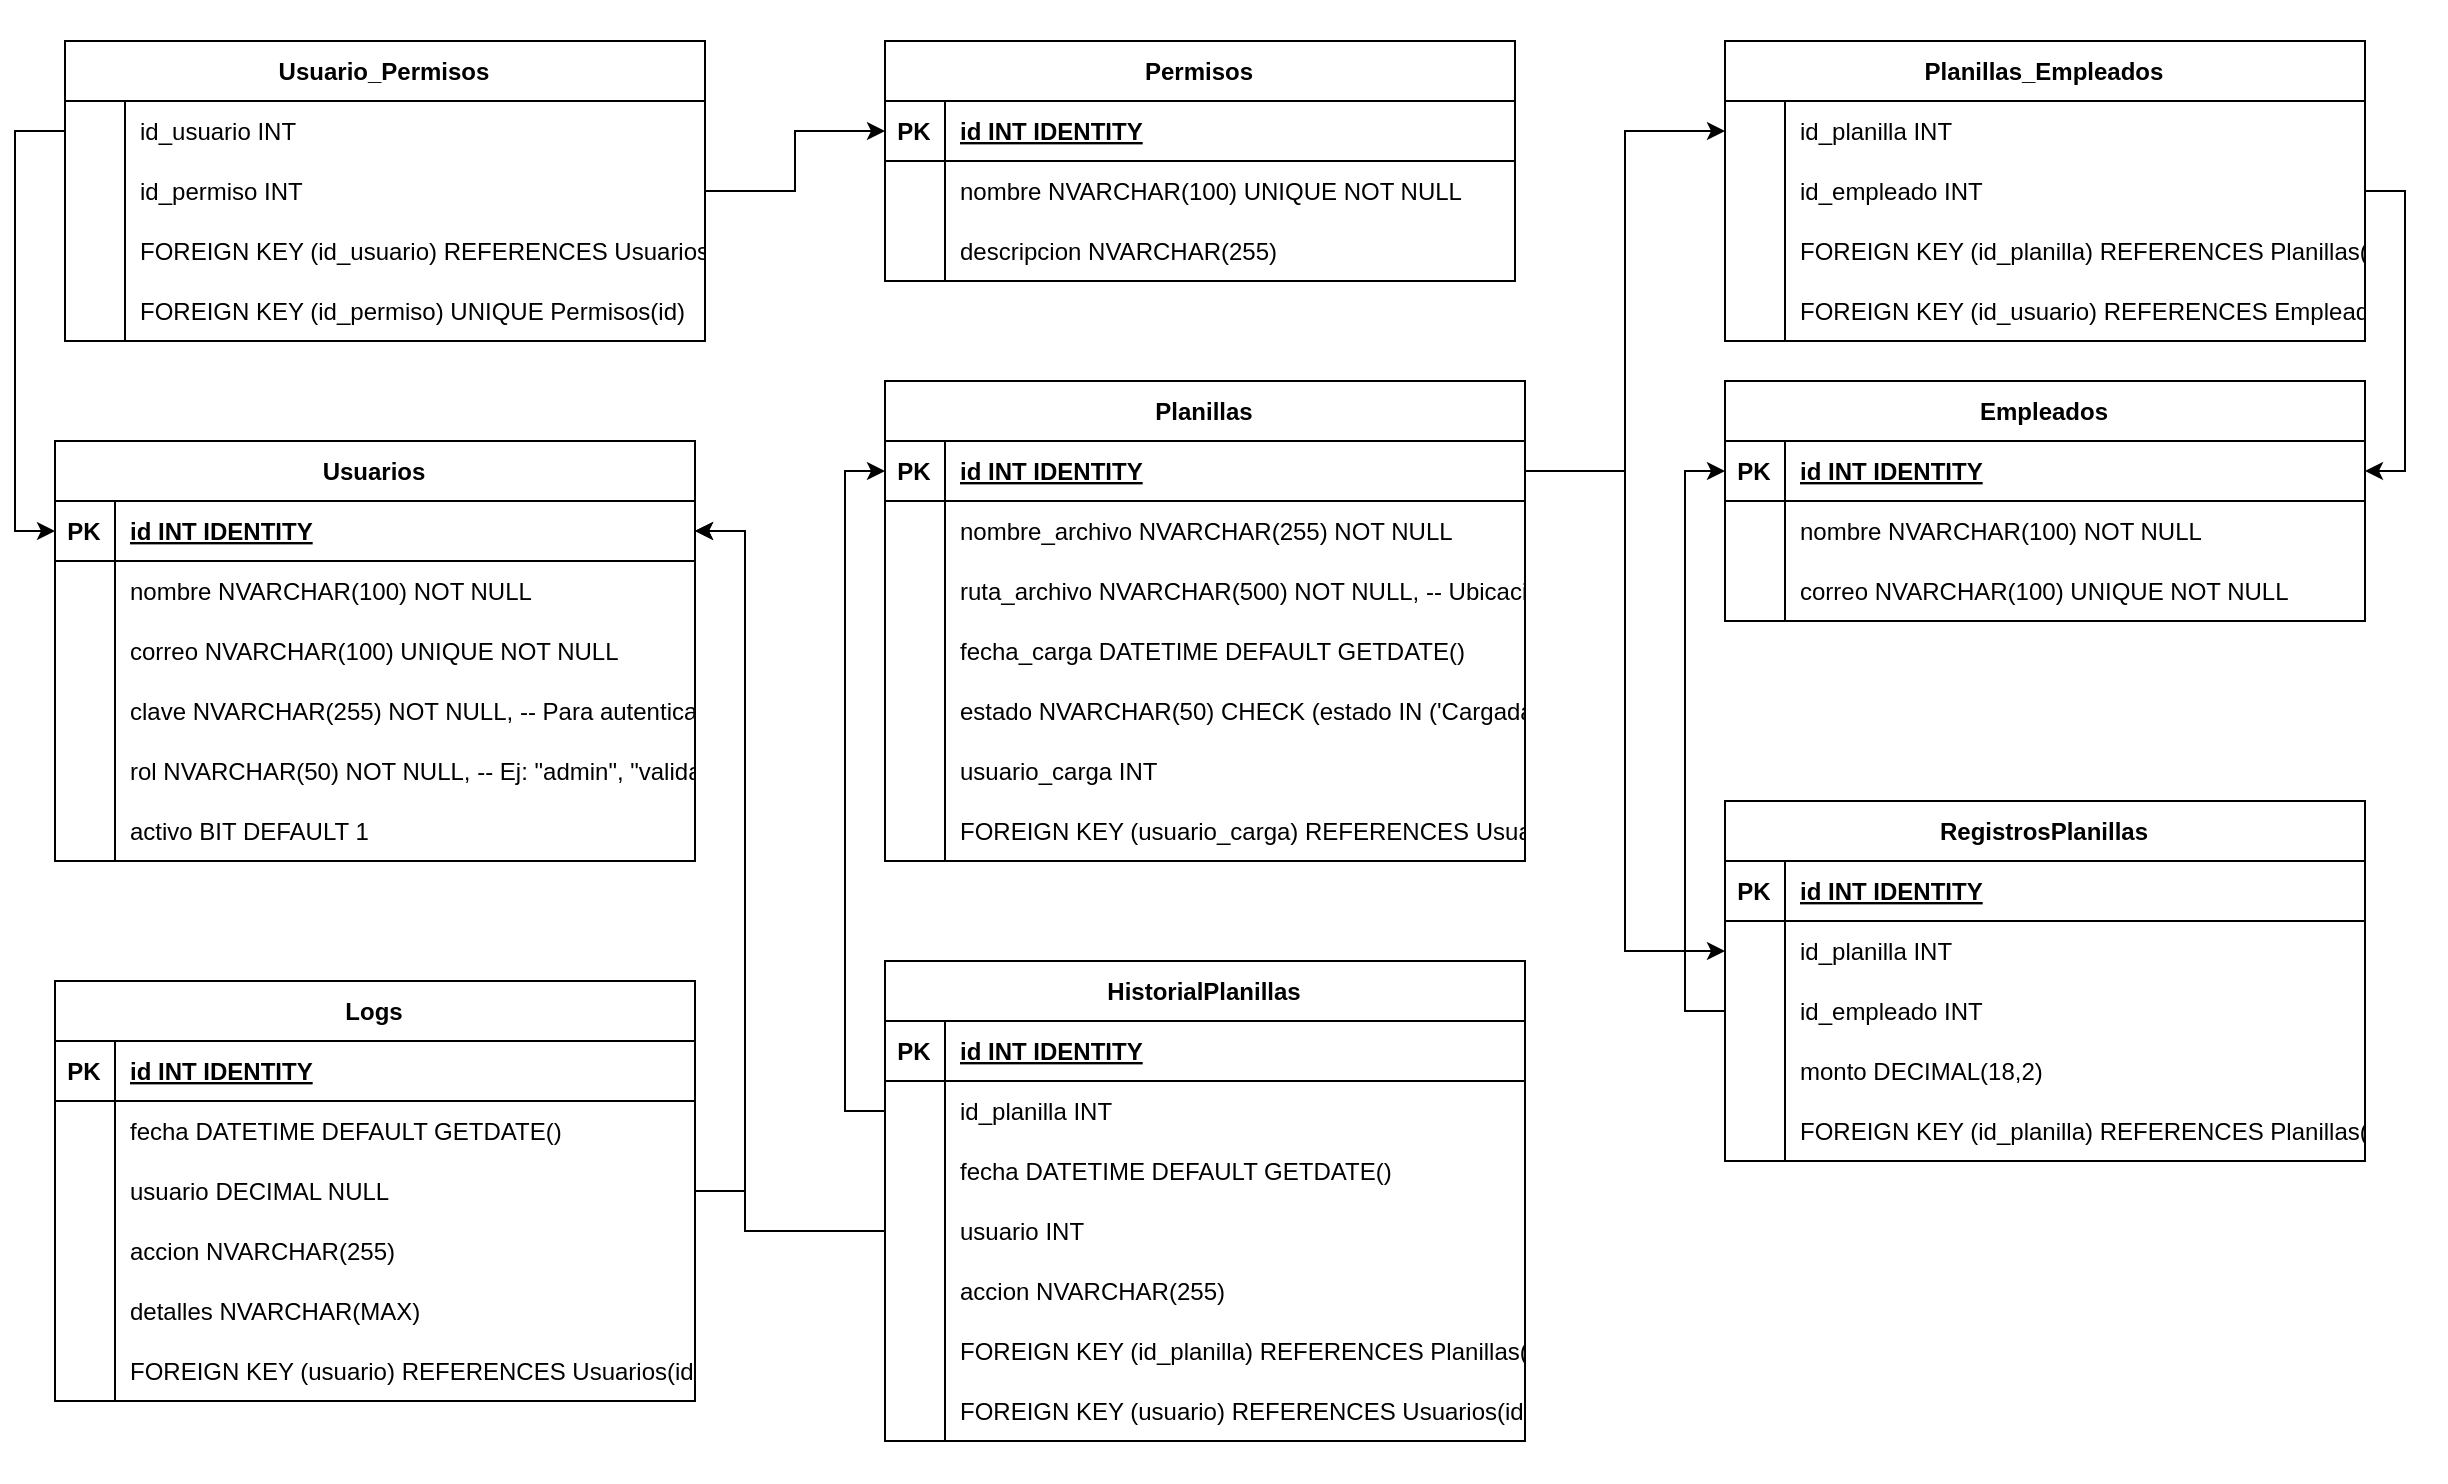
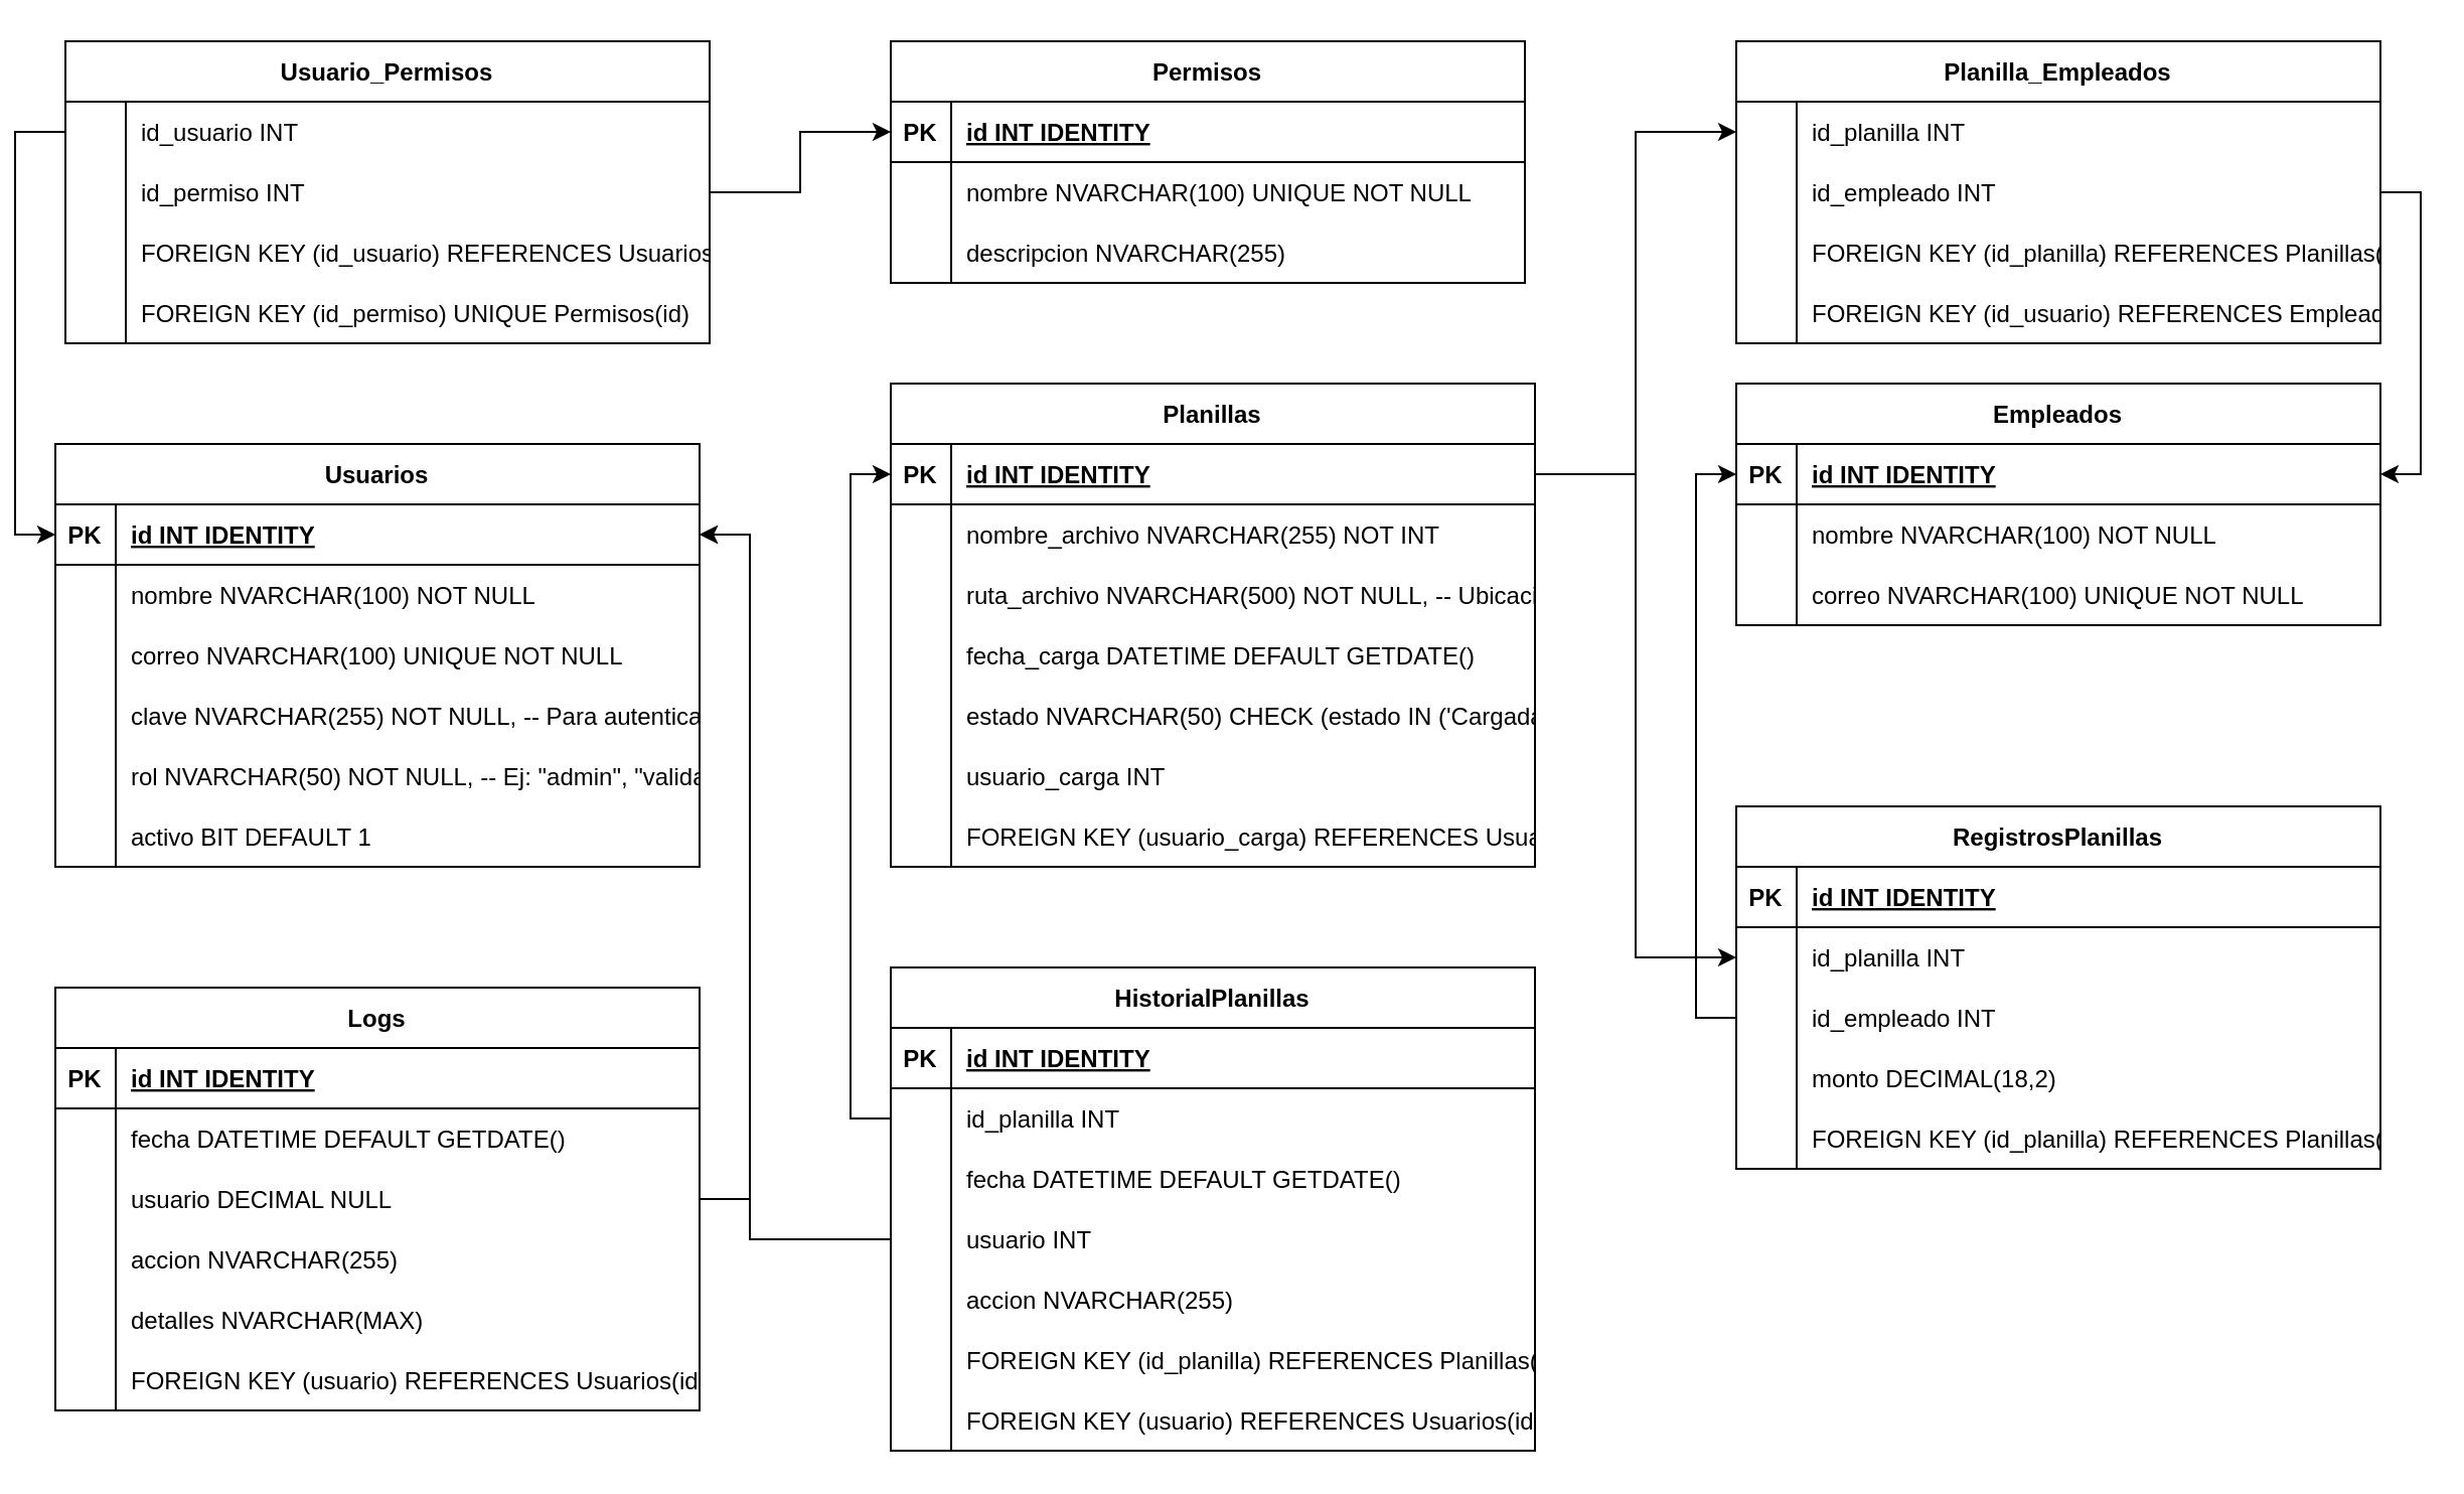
- <mxCell id="115" value="Planillas_Empleados" style="shape=table;startSize=30;container=1;collapsible=1;childLayout=tableLayout;fixedRows=1;rowLines=0;fontStyle=1;align=center;resizeLast=1;" vertex="1" parent="1"><mxGeometry x="855" y="20" width="320" height="150" as="geometry" /></mxCell>
+ <mxCell id="115" value="Planilla_Empleados" style="shape=table;startSize=30;container=1;collapsible=1;childLayout=tableLayout;fixedRows=1;rowLines=0;fontStyle=1;align=center;resizeLast=1;" vertex="1" parent="1"><mxGeometry x="855" y="20" width="320" height="150" as="geometry" /></mxCell>
- <mxCell id="50" value="nombre_archivo NVARCHAR(255) NOT NULL" style="shape=partialRectangle;overflow=hidden;connectable=0;fillColor=none;align=left;strokeColor=inherit;top=0;left=0;bottom=0;right=0;spacingLeft=6;" vertex="1" parent="48"><mxGeometry x="30" width="290" height="30" as="geometry"><mxRectangle width="290" height="30" as="alternateBounds" /></mxGeometry></mxCell>
+ <mxCell id="50" value="nombre_archivo NVARCHAR(255) NOT INT" style="shape=partialRectangle;overflow=hidden;connectable=0;fillColor=none;align=left;strokeColor=inherit;top=0;left=0;bottom=0;right=0;spacingLeft=6;" vertex="1" parent="48"><mxGeometry x="30" width="290" height="30" as="geometry"><mxRectangle width="290" height="30" as="alternateBounds" /></mxGeometry></mxCell>
